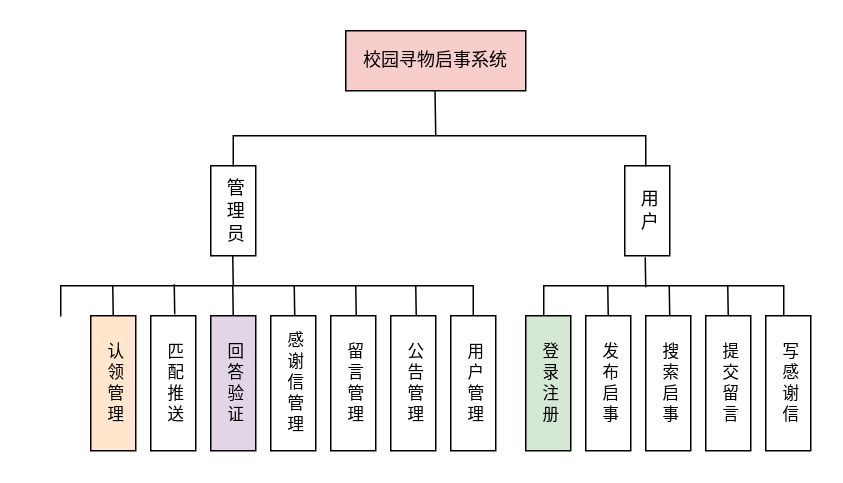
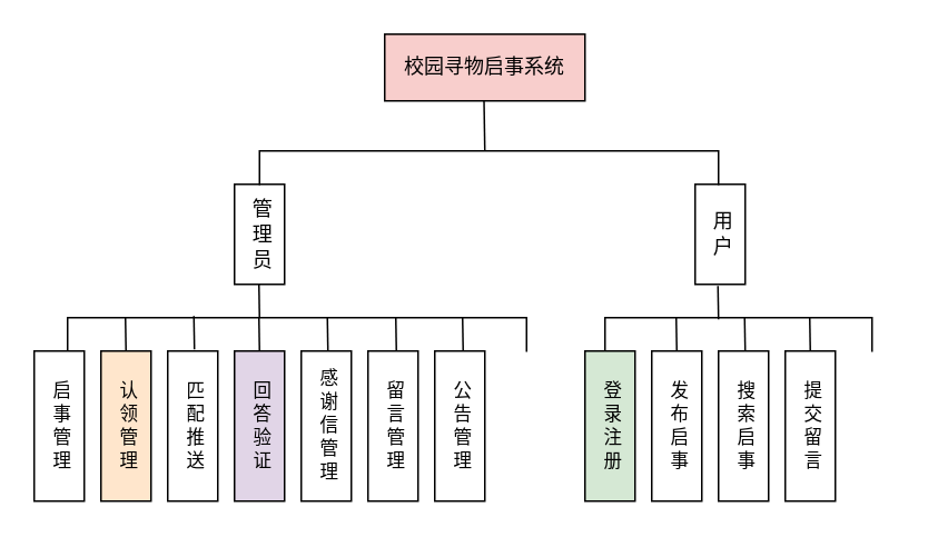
+ <mxCell id="9" value="启 事 管 理" style="rounded=0;align=center;verticalAlign=middle;spacingTop=0;html=1;labelPosition=center;verticalLabelPosition=middle;fontSize=11;spacing=0;spacingBottom=0;spacingLeft=0;horizontal=1;textDirection=vertical-lr;whiteSpace=wrap;" parent="1" vertex="1"><mxGeometry x="20" y="210" width="30" height="90" as="geometry" /></mxCell>
- <mxCell id="16" value="用 户 管 理" style="rounded=0;align=center;verticalAlign=middle;spacingTop=0;html=1;labelPosition=center;verticalLabelPosition=middle;fontSize=11;spacing=0;spacingBottom=0;spacingLeft=0;horizontal=1;textDirection=vertical-lr;whiteSpace=wrap;" parent="1" vertex="1"><mxGeometry x="300" y="210" width="30" height="90" as="geometry" /></mxCell>
- <mxCell id="29" value="写 感 谢 信" style="rounded=0;align=center;verticalAlign=middle;spacingTop=0;html=1;labelPosition=center;verticalLabelPosition=middle;fontSize=11;spacing=0;spacingBottom=0;spacingLeft=0;horizontal=1;textDirection=vertical-lr;whiteSpace=wrap;" parent="1" vertex="1"><mxGeometry x="510" y="210" width="30" height="90" as="geometry" /></mxCell>
